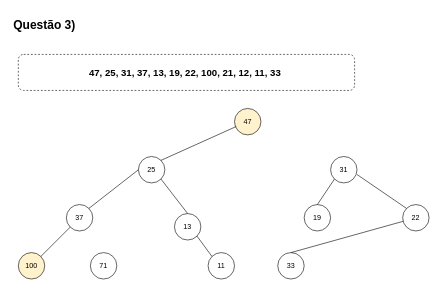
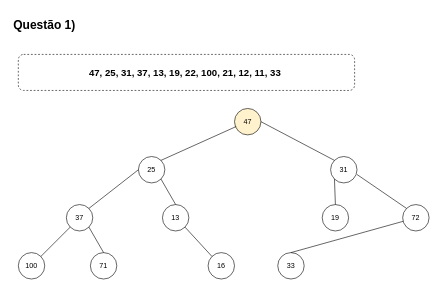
- <mxCell id="24" value="&lt;b style=&quot;font-size: 20px;&quot;&gt;&lt;font style=&quot;font-size: 20px;&quot;&gt;Questão 3)&lt;/font&gt;&lt;/b&gt;&amp;nbsp;" style="text;html=1;align=left;verticalAlign=middle;resizable=0;points=[];autosize=1;strokeColor=none;fillColor=none;fontSize=20;" vertex="1" parent="1"><mxGeometry x="20" y="20" width="130" height="40" as="geometry" /></mxCell>
+ <mxCell id="24" value="&lt;b style=&quot;font-size: 20px;&quot;&gt;&lt;font style=&quot;font-size: 20px;&quot;&gt;Questão 1)&lt;/font&gt;&lt;/b&gt;&amp;nbsp;" style="text;html=1;align=left;verticalAlign=middle;resizable=0;points=[];autosize=1;strokeColor=none;fillColor=none;fontSize=20;" vertex="1" parent="1"><mxGeometry x="20" y="20" width="130" height="40" as="geometry" /></mxCell>
+ <mxCell id="14" value="" style="endArrow=none;html=1;rounded=0;exitX=0;exitY=0;exitDx=0;exitDy=0;entryX=1;entryY=0.5;entryDx=0;entryDy=0;" edge="1" parent="1" source="4" target="2"><mxGeometry width="50" height="50" relative="1" as="geometry"><mxPoint x="384" y="260" as="sourcePoint" /><mxPoint x="434" y="210" as="targetPoint" /></mxGeometry></mxCell>
- <mxCell id="7" value="19" style="ellipse;whiteSpace=wrap;html=1;aspect=fixed;" vertex="1" parent="1"><mxGeometry x="506" y="340" width="44" height="44" as="geometry" /></mxCell>
+ <mxCell id="7" value="19" style="ellipse;whiteSpace=wrap;html=1;aspect=fixed;" vertex="1" parent="1"><mxGeometry x="536" y="340" width="44" height="44" as="geometry" /></mxCell>
- <mxCell id="8" value="22" style="ellipse;whiteSpace=wrap;html=1;aspect=fixed;" vertex="1" parent="1"><mxGeometry x="670" y="340" width="44" height="44" as="geometry" /></mxCell>
+ <mxCell id="8" value="72" style="ellipse;whiteSpace=wrap;html=1;aspect=fixed;" vertex="1" parent="1"><mxGeometry x="670" y="340" width="44" height="44" as="geometry" /></mxCell>
- <mxCell id="6" value="13" style="ellipse;whiteSpace=wrap;html=1;aspect=fixed;" vertex="1" parent="1"><mxGeometry x="290" y="355" width="44" height="44" as="geometry" /></mxCell>
+ <mxCell id="6" value="13" style="ellipse;whiteSpace=wrap;html=1;aspect=fixed;" vertex="1" parent="1"><mxGeometry x="270" y="340" width="44" height="44" as="geometry" /></mxCell>
+ <mxCell id="22" value="" style="endArrow=none;html=1;rounded=0;entryX=1;entryY=1;entryDx=0;entryDy=0;exitX=0.5;exitY=0;exitDx=0;exitDy=0;" edge="1" parent="1" source="10" target="5"><mxGeometry width="50" height="50" relative="1" as="geometry"><mxPoint x="100" y="450" as="sourcePoint" /><mxPoint x="150" y="400" as="targetPoint" /></mxGeometry></mxCell>
- <mxCell id="9" value="100" style="ellipse;whiteSpace=wrap;html=1;aspect=fixed;fillColor=#fff2cc;" vertex="1" parent="1"><mxGeometry x="30" y="420" width="44" height="44" as="geometry" /></mxCell>
+ <mxCell id="9" value="100" style="ellipse;whiteSpace=wrap;html=1;aspect=fixed;" vertex="1" parent="1"><mxGeometry x="30" y="420" width="44" height="44" as="geometry" /></mxCell>
- <mxCell id="11" value="11" style="ellipse;whiteSpace=wrap;html=1;aspect=fixed;" vertex="1" parent="1"><mxGeometry x="346" y="420" width="44" height="44" as="geometry" /></mxCell>
+ <mxCell id="11" value="16" style="ellipse;whiteSpace=wrap;html=1;aspect=fixed;" vertex="1" parent="1"><mxGeometry x="346" y="420" width="44" height="44" as="geometry" /></mxCell>
